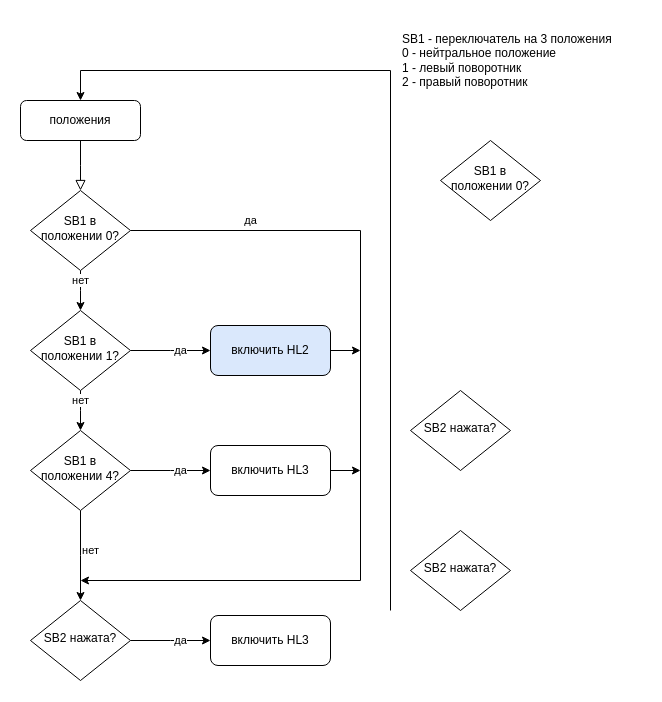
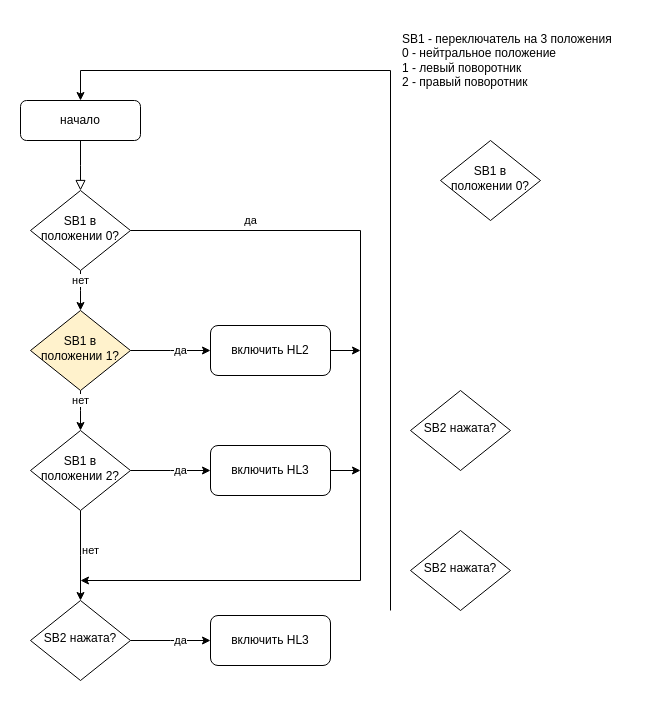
- <mxCell id="3" value="положения" style="rounded=1;whiteSpace=wrap;html=1;fontSize=12;glass=0;strokeWidth=1;shadow=0;" parent="1" vertex="1"><mxGeometry x="20" y="100" width="120" height="40" as="geometry" /></mxCell>
+ <mxCell id="3" value="начало" style="rounded=1;whiteSpace=wrap;html=1;fontSize=12;glass=0;strokeWidth=1;shadow=0;" parent="1" vertex="1"><mxGeometry x="20" y="100" width="120" height="40" as="geometry" /></mxCell>
- <mxCell id="14" value="SB1 в положении 1?" style="rhombus;whiteSpace=wrap;html=1;shadow=0;fontFamily=Helvetica;fontSize=12;align=center;strokeWidth=1;spacing=6;spacingTop=-4;" vertex="1" parent="1"><mxGeometry x="30" y="310" width="100" height="80" as="geometry" /></mxCell>
+ <mxCell id="14" value="SB1 в положении 1?" style="rhombus;whiteSpace=wrap;html=1;shadow=0;fontFamily=Helvetica;fontSize=12;align=center;strokeWidth=1;spacing=6;spacingTop=-4;fillColor=#fff2cc;" vertex="1" parent="1"><mxGeometry x="30" y="310" width="100" height="80" as="geometry" /></mxCell>
- <mxCell id="20" value="включить HL2" style="rounded=1;whiteSpace=wrap;html=1;fillColor=#dae8fc;" vertex="1" parent="1"><mxGeometry x="210" y="325" width="120" height="50" as="geometry" /></mxCell>
+ <mxCell id="20" value="включить HL2" style="rounded=1;whiteSpace=wrap;html=1;" vertex="1" parent="1"><mxGeometry x="210" y="325" width="120" height="50" as="geometry" /></mxCell>
- <mxCell id="17" value="SB1 в положении 4?" style="rhombus;whiteSpace=wrap;html=1;shadow=0;fontFamily=Helvetica;fontSize=12;align=center;strokeWidth=1;spacing=6;spacingTop=-4;" vertex="1" parent="1"><mxGeometry x="30" y="430" width="100" height="80" as="geometry" /></mxCell>
+ <mxCell id="17" value="SB1 в положении 2?" style="rhombus;whiteSpace=wrap;html=1;shadow=0;fontFamily=Helvetica;fontSize=12;align=center;strokeWidth=1;spacing=6;spacingTop=-4;" vertex="1" parent="1"><mxGeometry x="30" y="430" width="100" height="80" as="geometry" /></mxCell>
